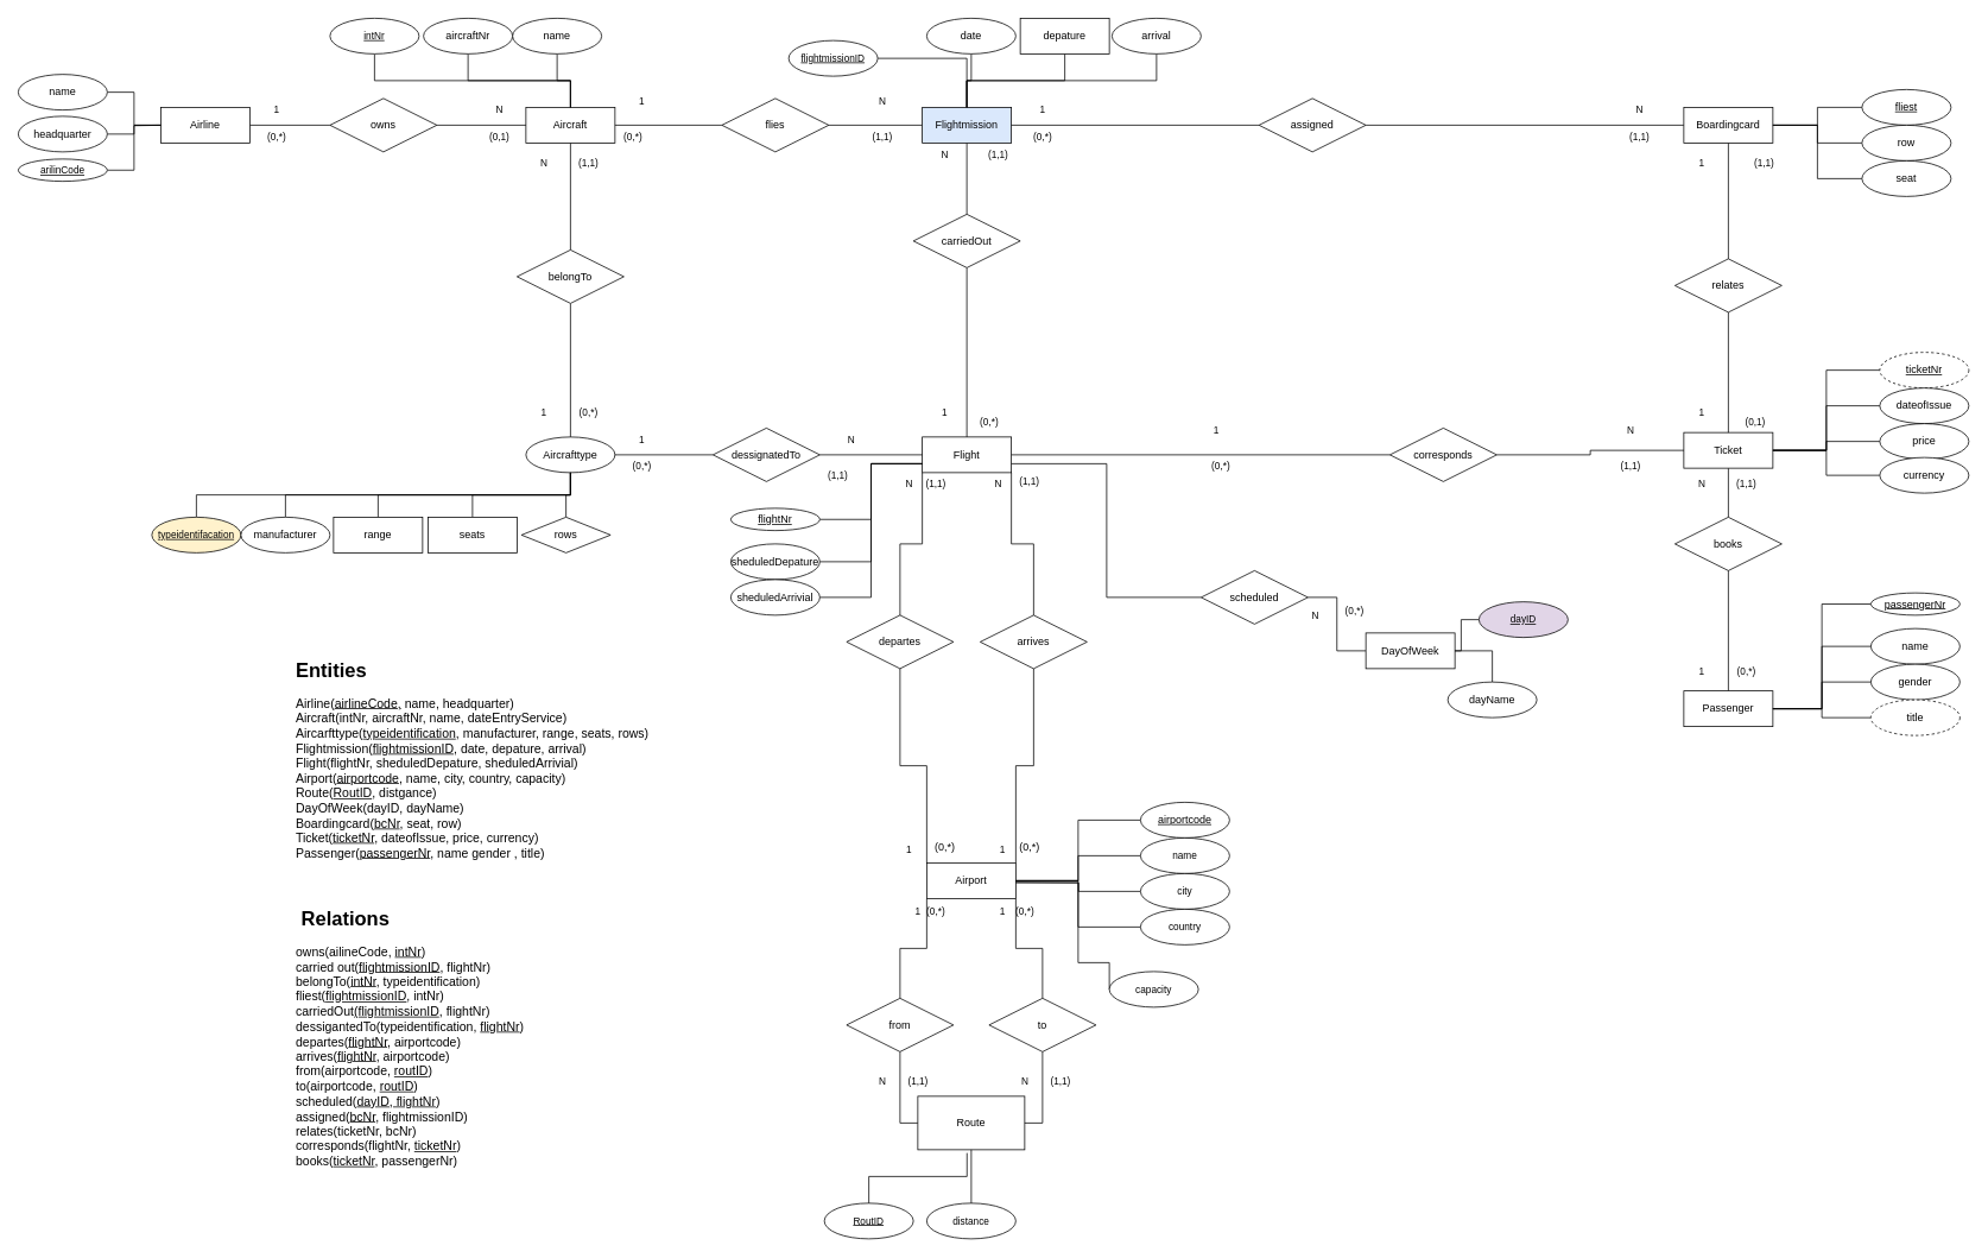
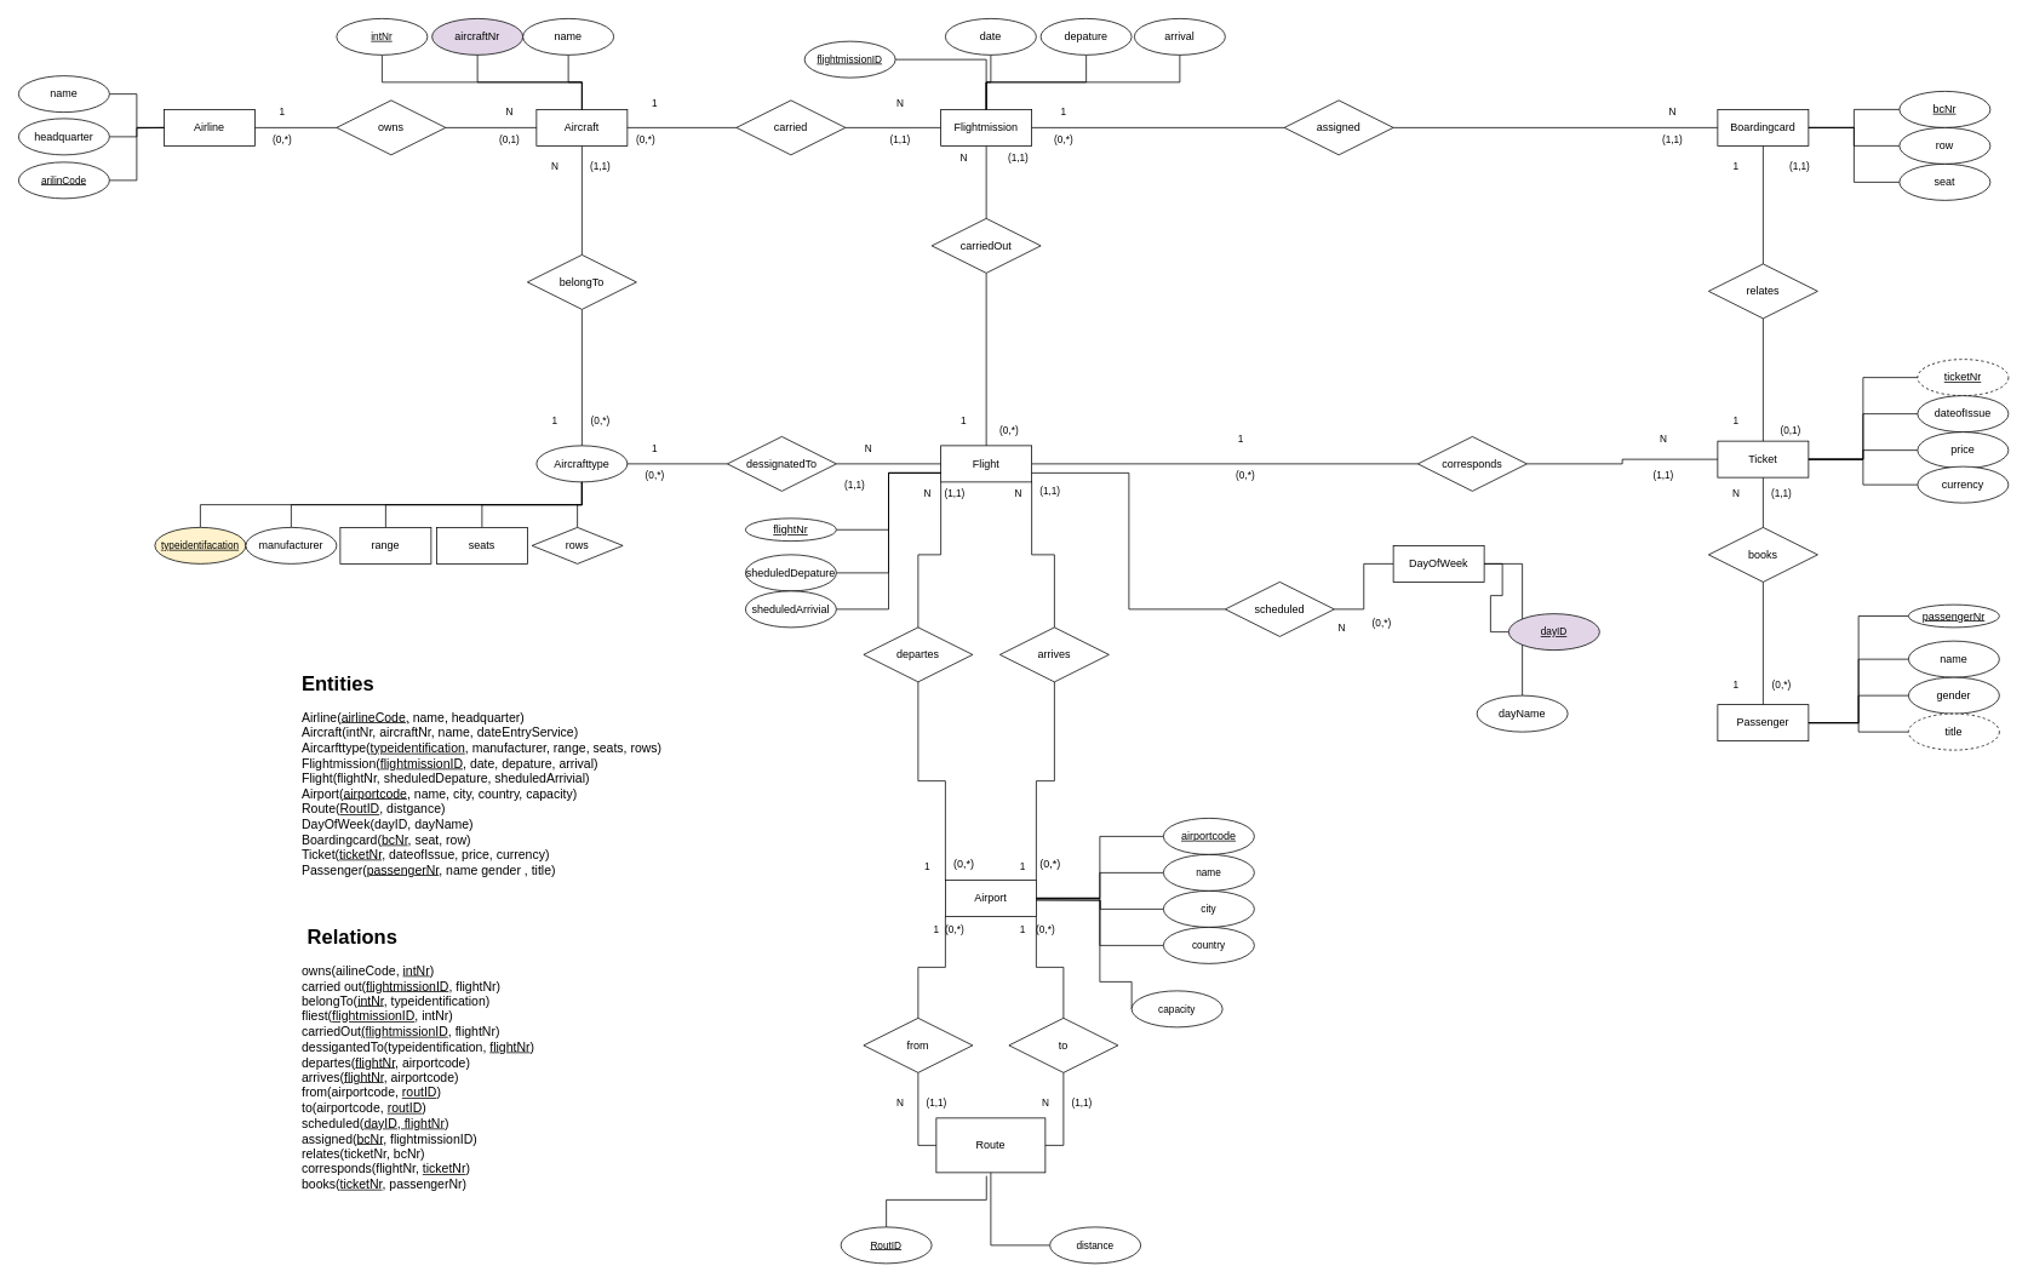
- <mxCell id="21" value="aircraftNr" style="ellipse;whiteSpace=wrap;html=1;align=center;labelBackgroundColor=none;" vertex="1" parent="1"><mxGeometry x="475" y="20" width="100" height="40" as="geometry" /></mxCell>
+ <mxCell id="21" value="aircraftNr" style="ellipse;whiteSpace=wrap;html=1;align=center;labelBackgroundColor=none;fillColor=#e1d5e7;" vertex="1" parent="1"><mxGeometry x="475" y="20" width="100" height="40" as="geometry" /></mxCell>
- <mxCell id="114" value="depature" style="whiteSpace=wrap;html=1;align=center;labelBackgroundColor=none;rounded=0;" vertex="1" parent="1"><mxGeometry x="1145" y="20" width="100" height="40" as="geometry" /></mxCell>
+ <mxCell id="114" value="depature" style="ellipse;whiteSpace=wrap;html=1;align=center;labelBackgroundColor=none;" vertex="1" parent="1"><mxGeometry x="1145" y="20" width="100" height="40" as="geometry" /></mxCell>
- <mxCell id="85" value="fliest" style="ellipse;whiteSpace=wrap;html=1;align=center;fontStyle=4;labelBackgroundColor=none;" vertex="1" parent="1"><mxGeometry x="2090" y="100" width="100" height="40" as="geometry" /></mxCell>
+ <mxCell id="85" value="bcNr" style="ellipse;whiteSpace=wrap;html=1;align=center;fontStyle=4;labelBackgroundColor=none;" vertex="1" parent="1"><mxGeometry x="2090" y="100" width="100" height="40" as="geometry" /></mxCell>
- <mxCell id="54" value="flies" style="shape=rhombus;perimeter=rhombusPerimeter;whiteSpace=wrap;html=1;align=center;labelBackgroundColor=none;" vertex="1" parent="1"><mxGeometry x="810" y="110" width="120" height="60" as="geometry" /></mxCell>
+ <mxCell id="54" value="carried" style="shape=rhombus;perimeter=rhombusPerimeter;whiteSpace=wrap;html=1;align=center;labelBackgroundColor=none;" vertex="1" parent="1"><mxGeometry x="810" y="110" width="120" height="60" as="geometry" /></mxCell>
- <mxCell id="52" value="Flightmission" style="whiteSpace=wrap;html=1;align=center;labelBackgroundColor=none;fillColor=#dae8fc;" vertex="1" parent="1"><mxGeometry x="1035" y="120" width="100" height="40" as="geometry" /></mxCell>
+ <mxCell id="52" value="Flightmission" style="whiteSpace=wrap;html=1;align=center;labelBackgroundColor=none;" vertex="1" parent="1"><mxGeometry x="1035" y="120" width="100" height="40" as="geometry" /></mxCell>
- <mxCell id="9" value="arilinCode" style="ellipse;whiteSpace=wrap;html=1;align=center;fontStyle=4;fontFamily=Helvetica;fontSize=11;fontColor=default;labelBackgroundColor=none;" vertex="1" parent="1"><mxGeometry x="20" y="178" width="100" height="25" as="geometry" /></mxCell>
+ <mxCell id="9" value="arilinCode" style="ellipse;whiteSpace=wrap;html=1;align=center;fontStyle=4;fontFamily=Helvetica;fontSize=11;fontColor=default;labelBackgroundColor=none;" vertex="1" parent="1"><mxGeometry x="20" y="178" width="100" height="40" as="geometry" /></mxCell>
- <mxCell id="100" value="DayOfWeek" style="whiteSpace=wrap;html=1;align=center;labelBackgroundColor=none;" vertex="1" parent="1"><mxGeometry x="1533" y="710" width="100" height="40" as="geometry" /></mxCell>
+ <mxCell id="100" value="DayOfWeek" style="whiteSpace=wrap;html=1;align=center;labelBackgroundColor=none;" vertex="1" parent="1"><mxGeometry x="1533" y="600" width="100" height="40" as="geometry" /></mxCell>
- <mxCell id="135" value="distance" style="ellipse;whiteSpace=wrap;html=1;align=center;fontFamily=Helvetica;fontSize=11;labelBackgroundColor=none;" vertex="1" parent="1"><mxGeometry x="1040" y="1350" width="100" height="40" as="geometry" /></mxCell>
+ <mxCell id="135" value="distance" style="ellipse;whiteSpace=wrap;html=1;align=center;fontFamily=Helvetica;fontSize=11;labelBackgroundColor=none;" vertex="1" parent="1"><mxGeometry x="1155" y="1350" width="100" height="40" as="geometry" /></mxCell>
